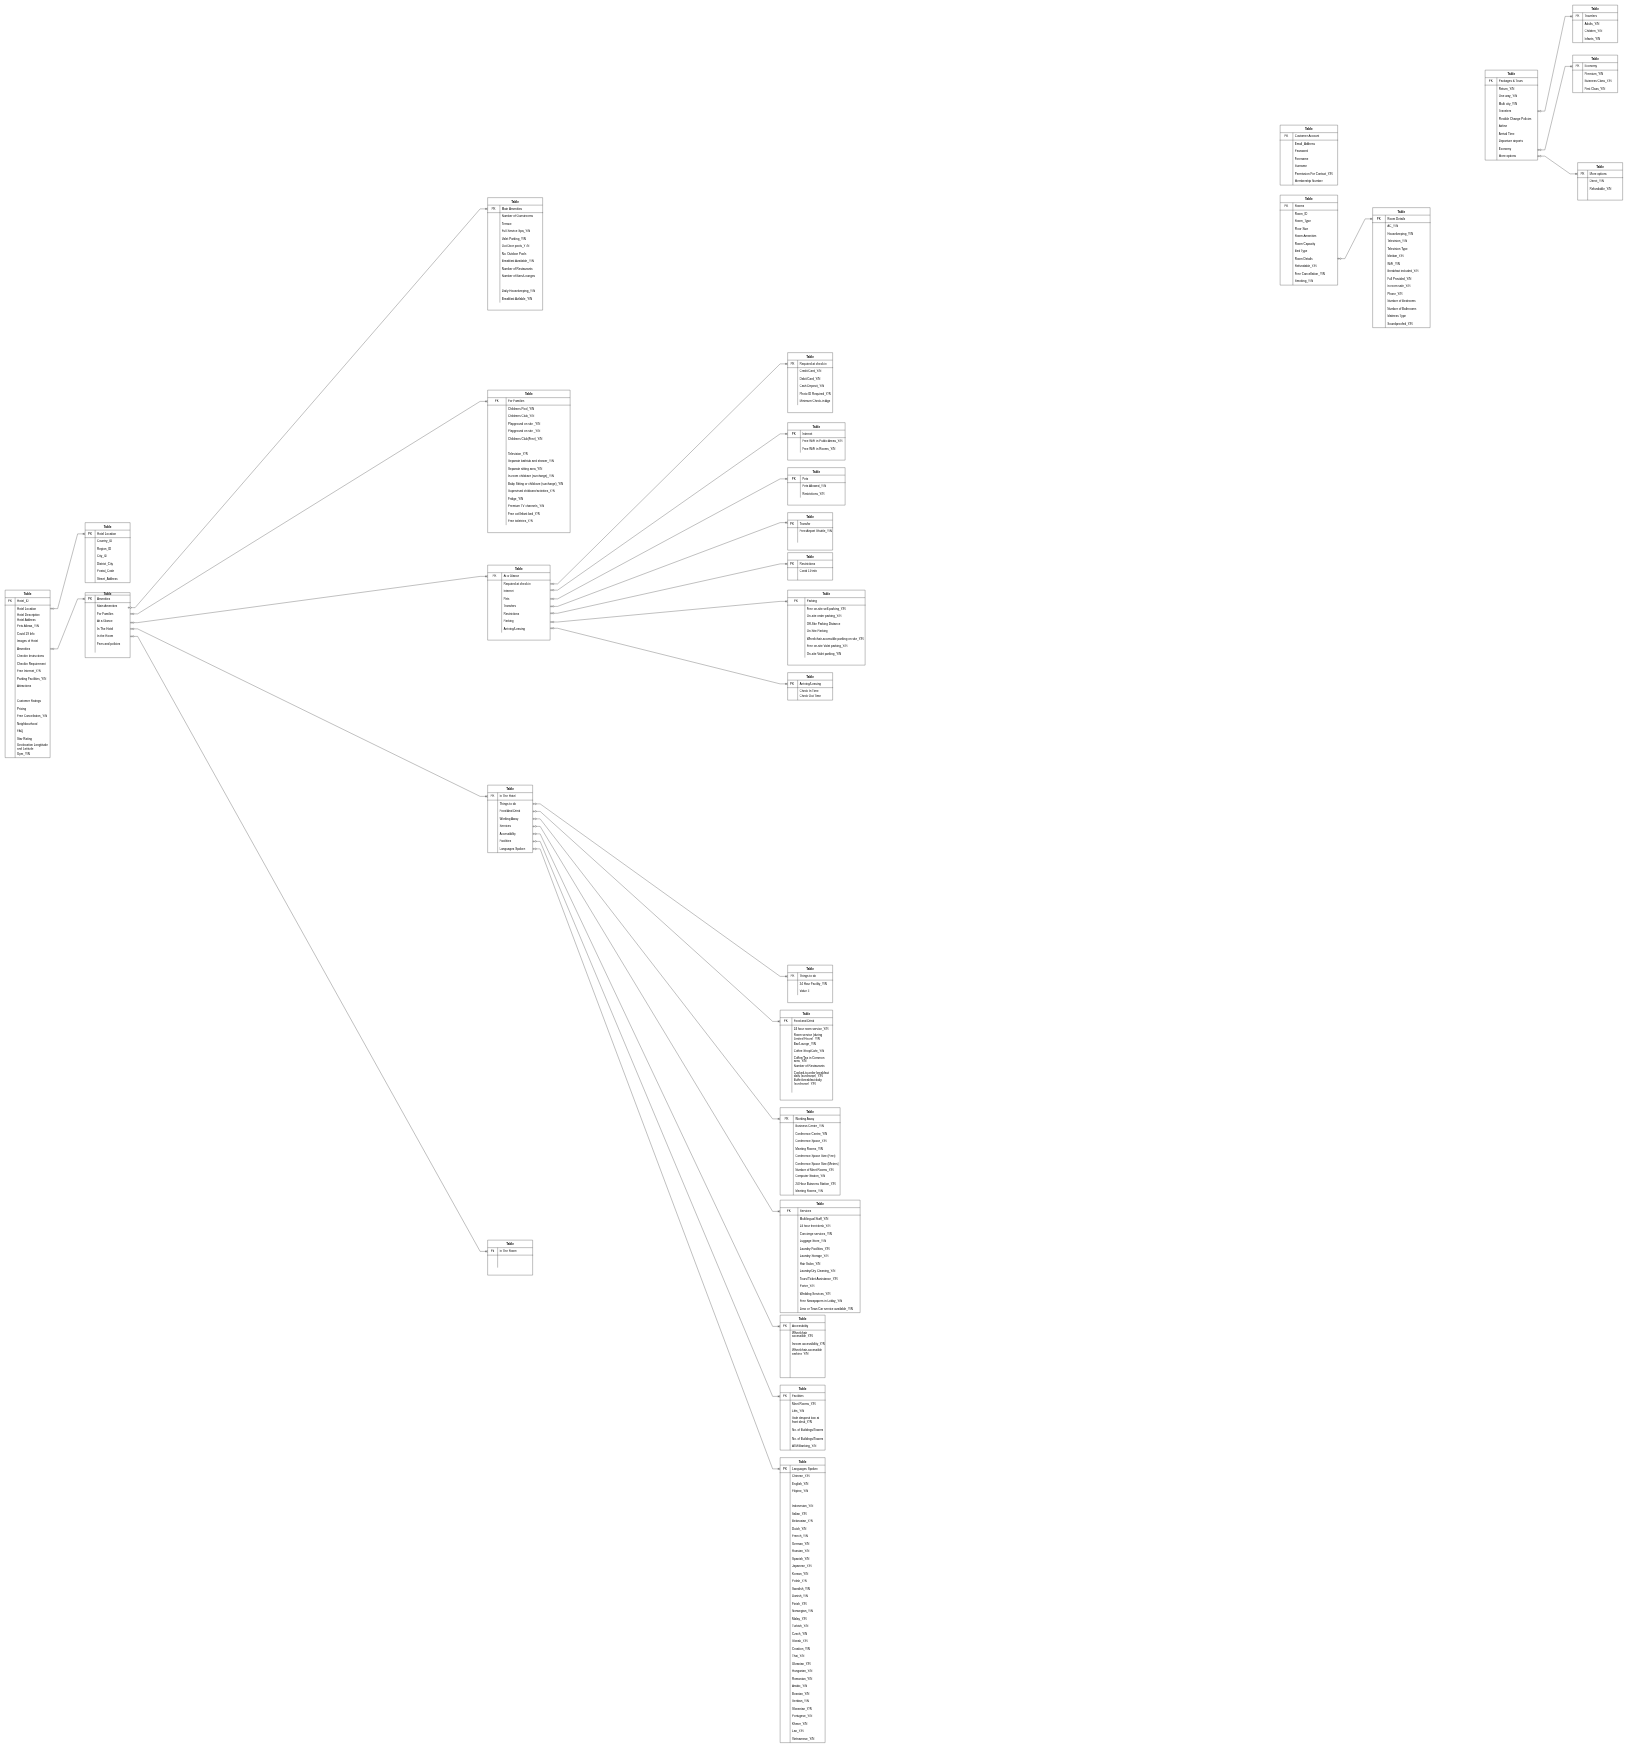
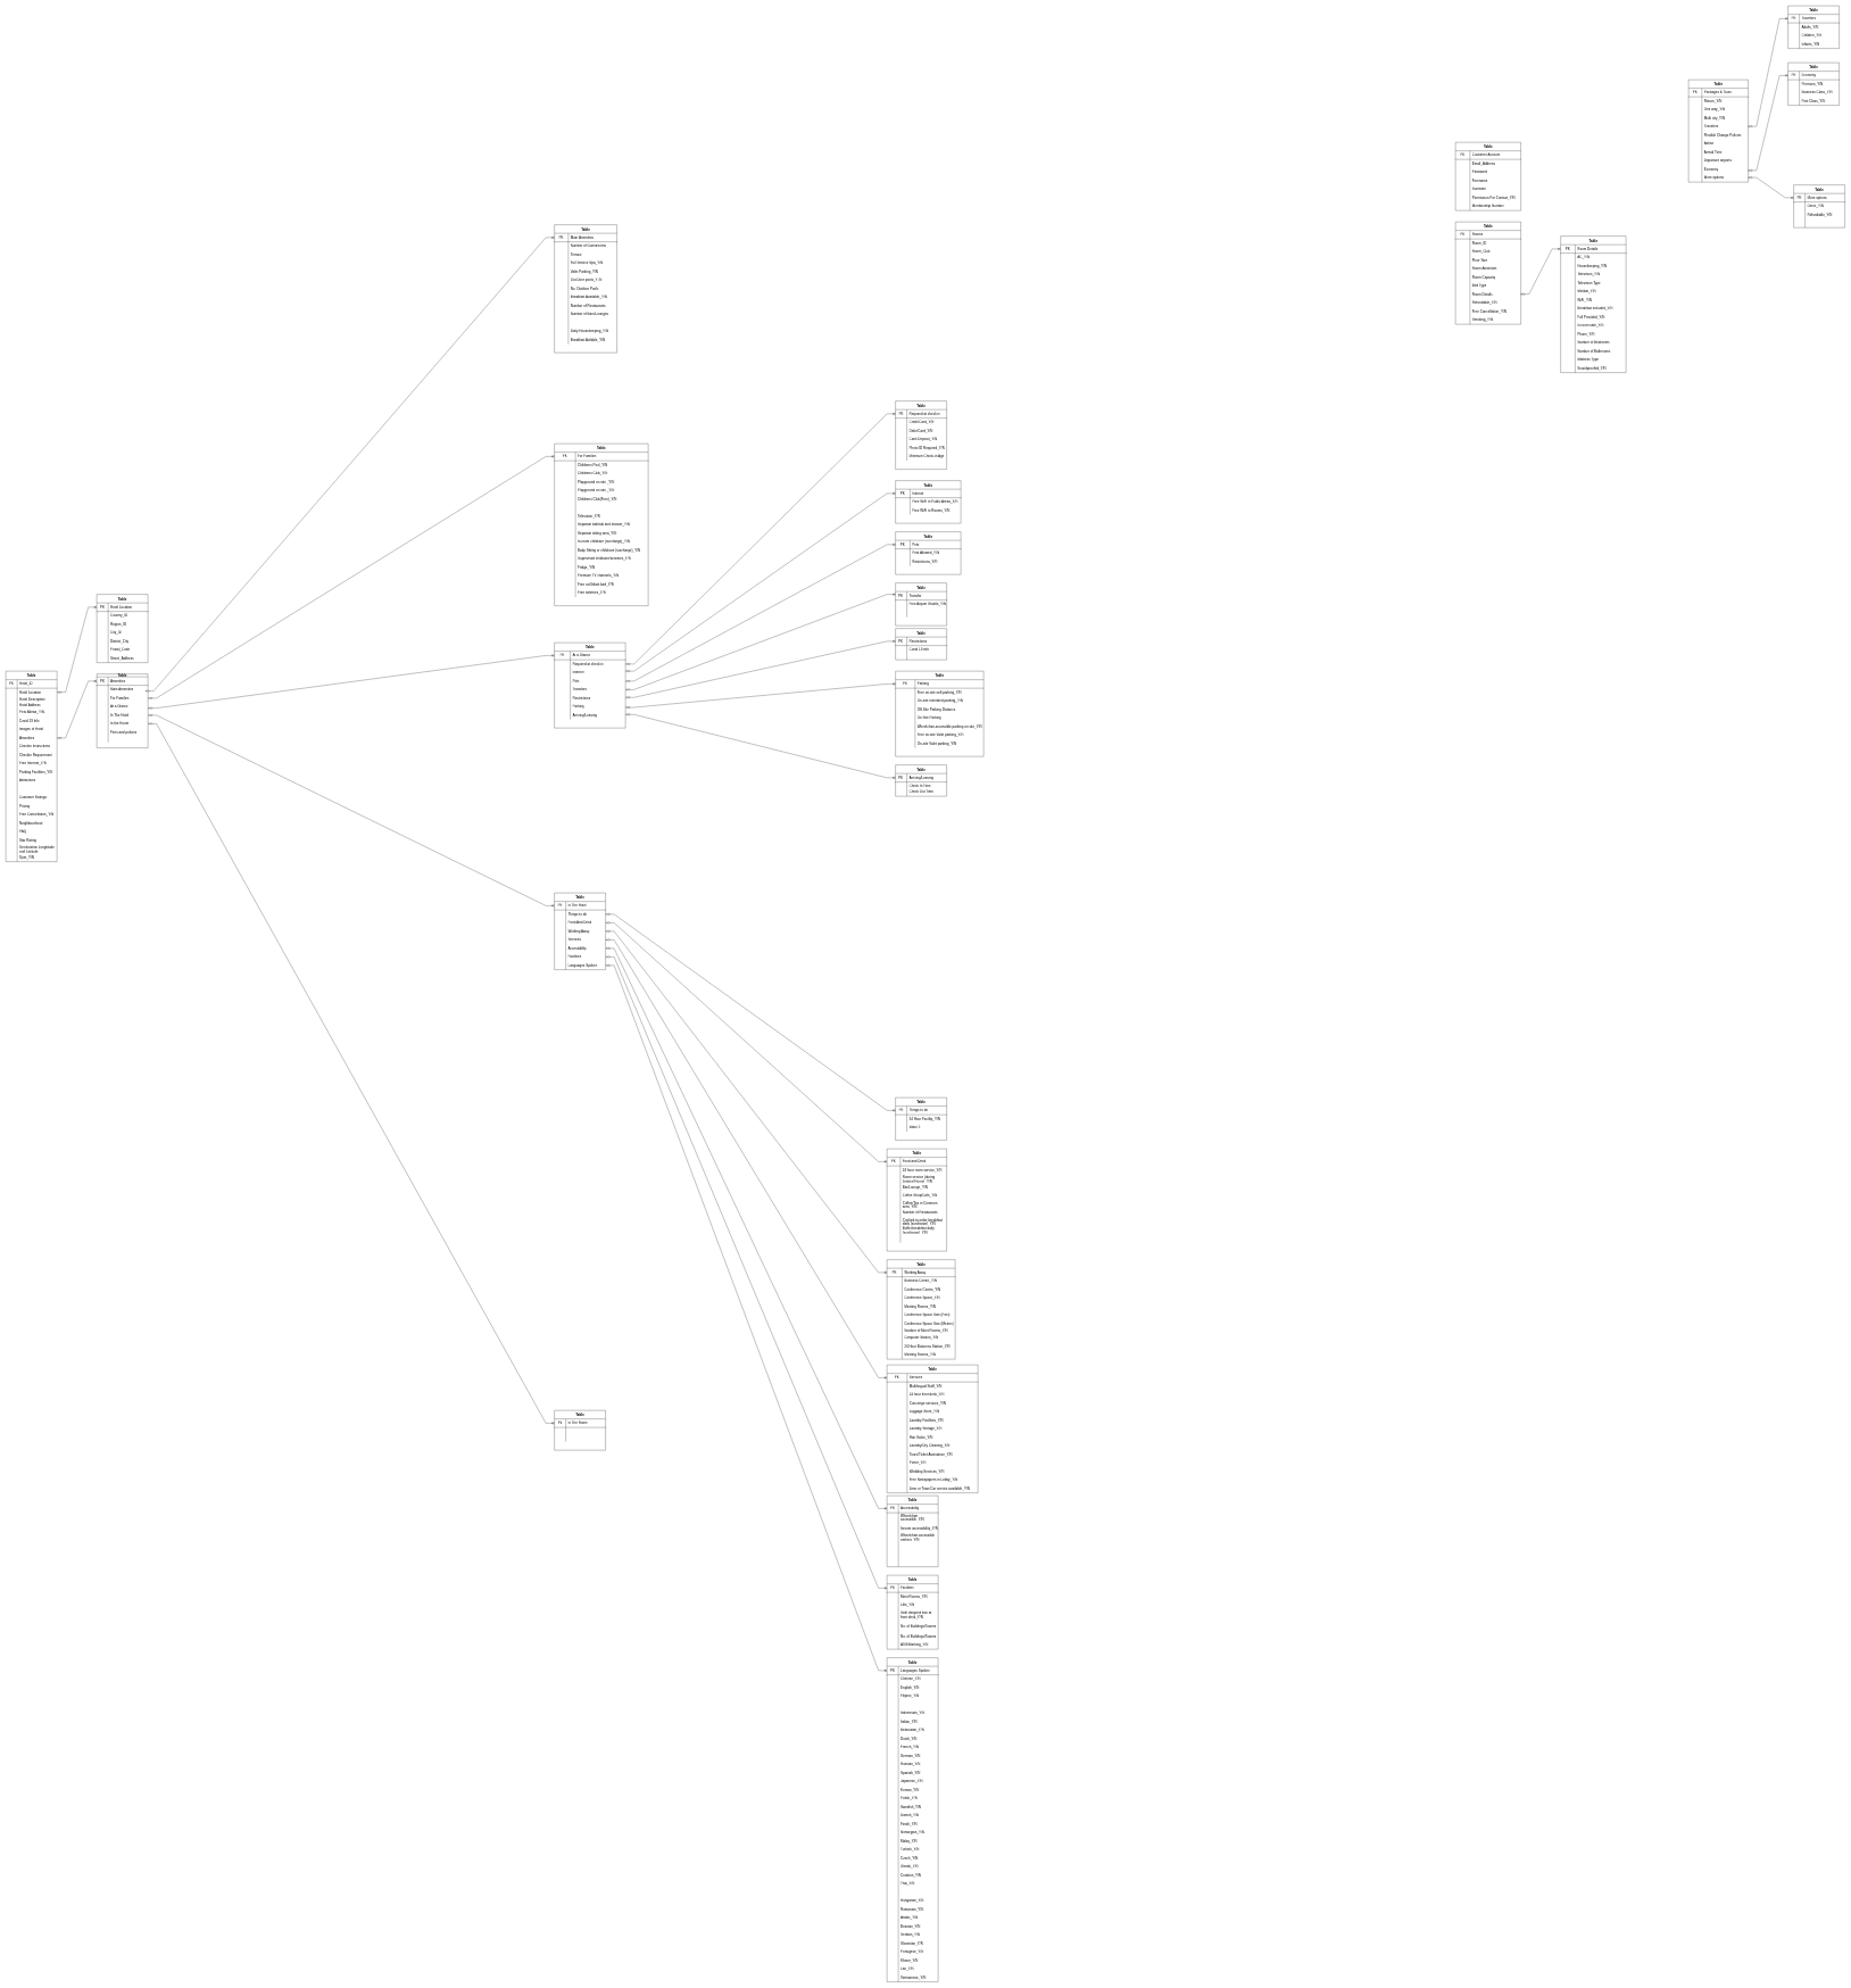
- <mxCell id="335" value="Room_Type" style="shape=partialRectangle;html=1;whiteSpace=wrap;connectable=0;fillColor=none;top=0;left=0;bottom=0;right=0;align=left;spacingLeft=6;overflow=hidden;pointerEvents=1;" parent="333" vertex="1"><mxGeometry x="51" width="179" height="30" as="geometry"><mxRectangle width="179" height="30" as="alternateBounds" /></mxGeometry></mxCell>
+ <mxCell id="335" value="Room_Club" style="shape=partialRectangle;html=1;whiteSpace=wrap;connectable=0;fillColor=none;top=0;left=0;bottom=0;right=0;align=left;spacingLeft=6;overflow=hidden;pointerEvents=1;" parent="333" vertex="1"><mxGeometry x="51" width="179" height="30" as="geometry"><mxRectangle width="179" height="30" as="alternateBounds" /></mxGeometry></mxCell>
- <mxCell id="765" value="On-site order parking_Y/N" style="shape=partialRectangle;html=1;whiteSpace=wrap;connectable=0;fillColor=none;top=0;left=0;bottom=0;right=0;align=left;spacingLeft=6;overflow=hidden;pointerEvents=1;" parent="763" vertex="1"><mxGeometry x="69" width="241" height="30" as="geometry"><mxRectangle width="241" height="30" as="alternateBounds" /></mxGeometry></mxCell>
+ <mxCell id="765" value="On-site extended parking_Y/N" style="shape=partialRectangle;html=1;whiteSpace=wrap;connectable=0;fillColor=none;top=0;left=0;bottom=0;right=0;align=left;spacingLeft=6;overflow=hidden;pointerEvents=1;" parent="763" vertex="1"><mxGeometry x="69" width="241" height="30" as="geometry"><mxRectangle width="241" height="30" as="alternateBounds" /></mxGeometry></mxCell>
- <mxCell id="107" value="Ukranian_Y/N" style="shape=partialRectangle;html=1;whiteSpace=wrap;connectable=0;fillColor=none;top=0;left=0;bottom=0;right=0;align=left;spacingLeft=6;overflow=hidden;pointerEvents=1;" parent="105" vertex="1"><mxGeometry x="40" width="140" height="30" as="geometry"><mxRectangle width="140" height="30" as="alternateBounds" /></mxGeometry></mxCell>
